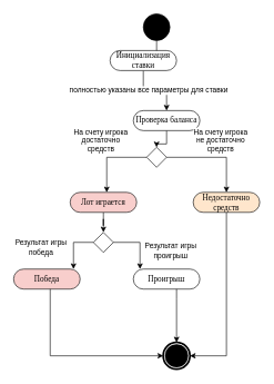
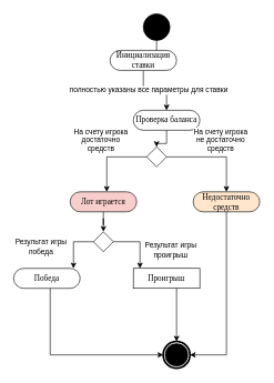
- <mxCell id="10" value="&lt;font face=&quot;Times New Roman&quot;&gt;Победа&lt;br&gt;&lt;/font&gt;" style="rounded=1;whiteSpace=wrap;html=1;shadow=0;comic=0;labelBackgroundColor=none;strokeWidth=1;fontFamily=Verdana;fontSize=12;align=center;arcSize=50;fillColor=#f8cecc;" parent="1" vertex="1"><mxGeometry x="20" y="402.5" width="100" height="30" as="geometry" /></mxCell>
+ <mxCell id="10" value="&lt;font face=&quot;Times New Roman&quot;&gt;Победа&lt;br&gt;&lt;/font&gt;" style="rounded=1;whiteSpace=wrap;html=1;shadow=0;comic=0;labelBackgroundColor=none;strokeWidth=1;fontFamily=Verdana;fontSize=12;align=center;arcSize=50;" parent="1" vertex="1"><mxGeometry x="20" y="402.5" width="100" height="30" as="geometry" /></mxCell>
- <mxCell id="11" value="&lt;font face=&quot;Times New Roman&quot;&gt;Проигрыш&lt;br&gt;&lt;/font&gt;" style="rounded=1;whiteSpace=wrap;html=1;shadow=0;comic=0;labelBackgroundColor=none;strokeWidth=1;fontFamily=Verdana;fontSize=12;align=center;arcSize=50;" parent="1" vertex="1"><mxGeometry x="200" y="402.5" width="100" height="30" as="geometry" /></mxCell>
+ <mxCell id="11" value="&lt;font face=&quot;Times New Roman&quot;&gt;Проигрыш&lt;br&gt;&lt;/font&gt;" style="whiteSpace=wrap;html=1;shadow=0;comic=0;labelBackgroundColor=none;strokeWidth=1;fontFamily=Verdana;fontSize=12;align=center;arcSize=50;rounded=0;" parent="1" vertex="1"><mxGeometry x="200" y="402.5" width="100" height="30" as="geometry" /></mxCell>
